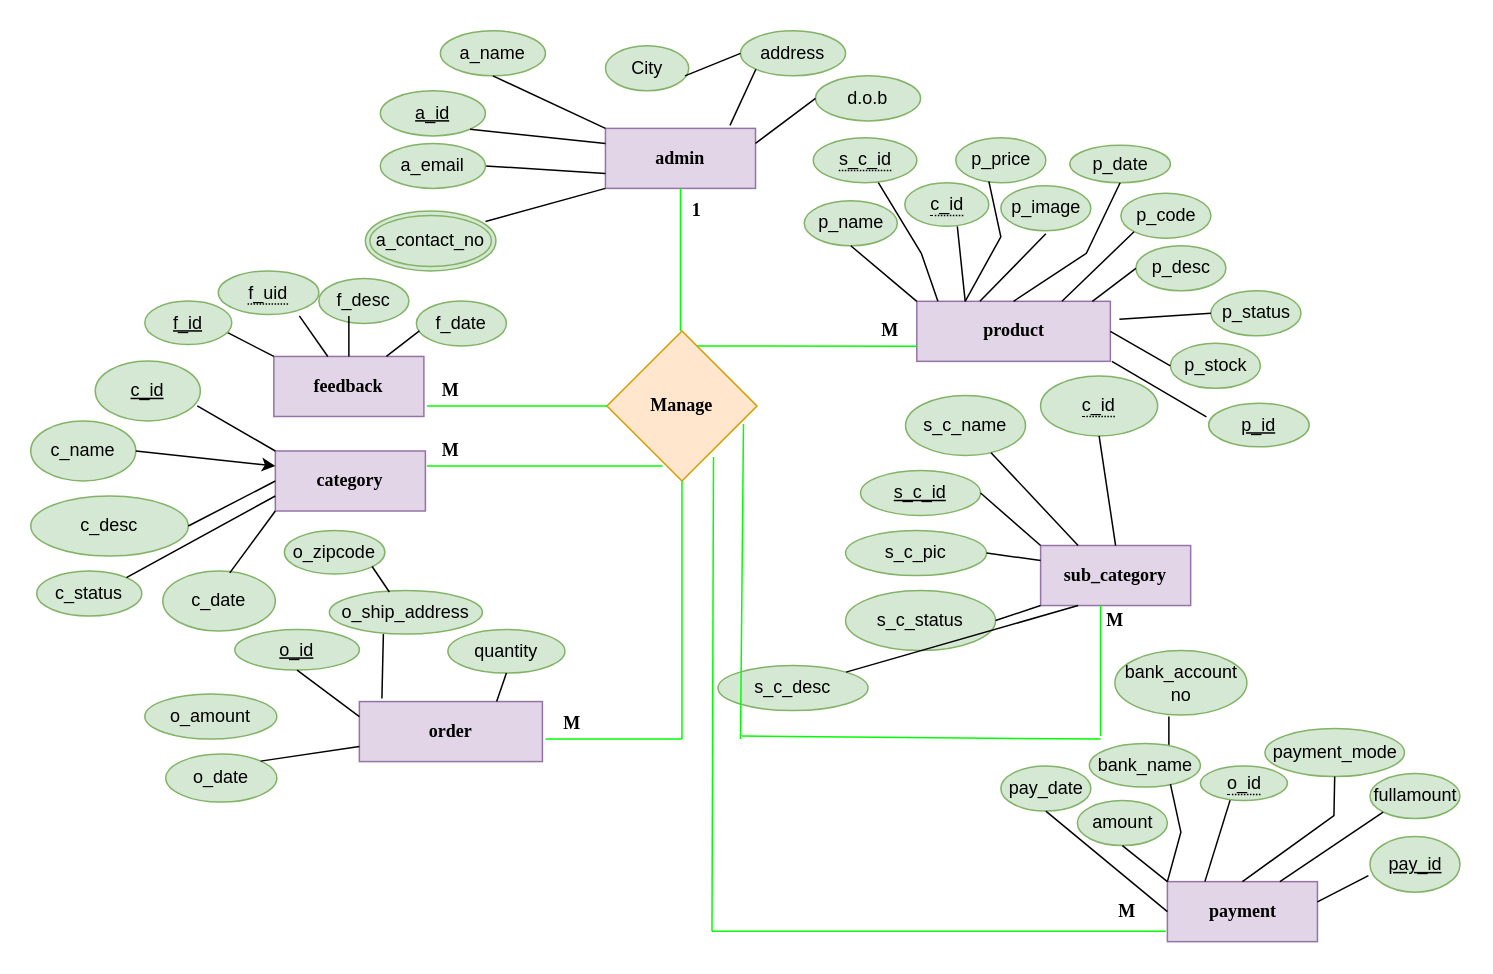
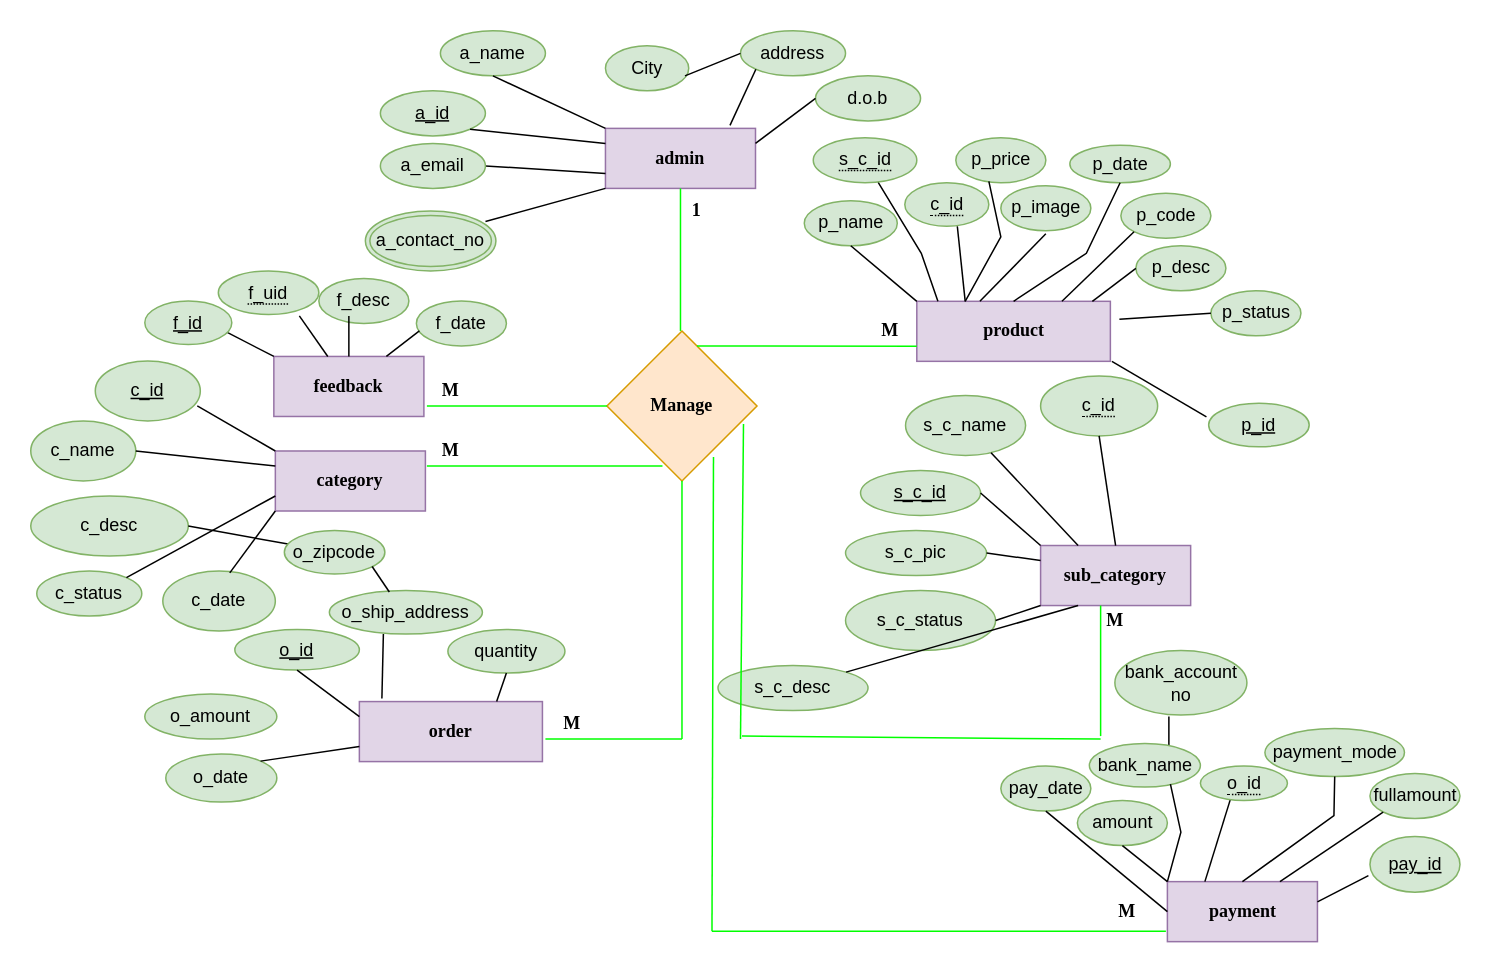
- <mxCell id="58" value="" style="endArrow=none;html=1;rounded=0;exitX=1;exitY=0.5;exitDx=0;exitDy=0;entryX=0;entryY=0.5;entryDx=0;entryDy=0;" parent="1" source="2" target="49" edge="1"><mxGeometry relative="1" as="geometry"><mxPoint x="580.5" y="256.25" as="sourcePoint" /><mxPoint x="740.5" y="256.25" as="targetPoint" /></mxGeometry></mxCell>
- <mxCell id="49" value="p_stock" style="ellipse;whiteSpace=wrap;html=1;align=center;fillColor=#d5e8d4;strokeColor=#82b366;" parent="1" vertex="1"><mxGeometry x="779.5" y="228.25" width="60" height="30" as="geometry" /></mxCell>
- <mxCell id="28" value="" style="endArrow=classic;html=1;rounded=0;entryX=0;entryY=0.25;entryDx=0;entryDy=0;exitX=1;exitY=0.5;exitDx=0;exitDy=0;" parent="1" source="23" target="15" edge="1"><mxGeometry relative="1" as="geometry"><mxPoint x="98" y="310" as="sourcePoint" /><mxPoint x="268" y="310" as="targetPoint" /></mxGeometry></mxCell>
+ <mxCell id="28" value="" style="endArrow=none;html=1;rounded=0;entryX=0;entryY=0.25;entryDx=0;entryDy=0;exitX=1;exitY=0.5;exitDx=0;exitDy=0;" parent="1" source="23" target="15" edge="1"><mxGeometry relative="1" as="geometry"><mxPoint x="98" y="310" as="sourcePoint" /><mxPoint x="268" y="310" as="targetPoint" /></mxGeometry></mxCell>
- <mxCell id="29" value="" style="endArrow=none;html=1;rounded=0;exitX=1;exitY=0.5;exitDx=0;exitDy=0;entryX=0;entryY=0.5;entryDx=0;entryDy=0;" parent="1" source="25" target="15" edge="1"><mxGeometry relative="1" as="geometry"><mxPoint x="118" y="360" as="sourcePoint" /><mxPoint x="278" y="360" as="targetPoint" /></mxGeometry></mxCell>
+ <mxCell id="29" value="" style="endArrow=none;html=1;rounded=0;exitX=1;exitY=0.5;exitDx=0;exitDy=0;" parent="1" source="25" target="72" edge="1"><mxGeometry relative="1" as="geometry"><mxPoint x="118" y="360" as="sourcePoint" /><mxPoint x="278" y="360" as="targetPoint" /></mxGeometry></mxCell>
